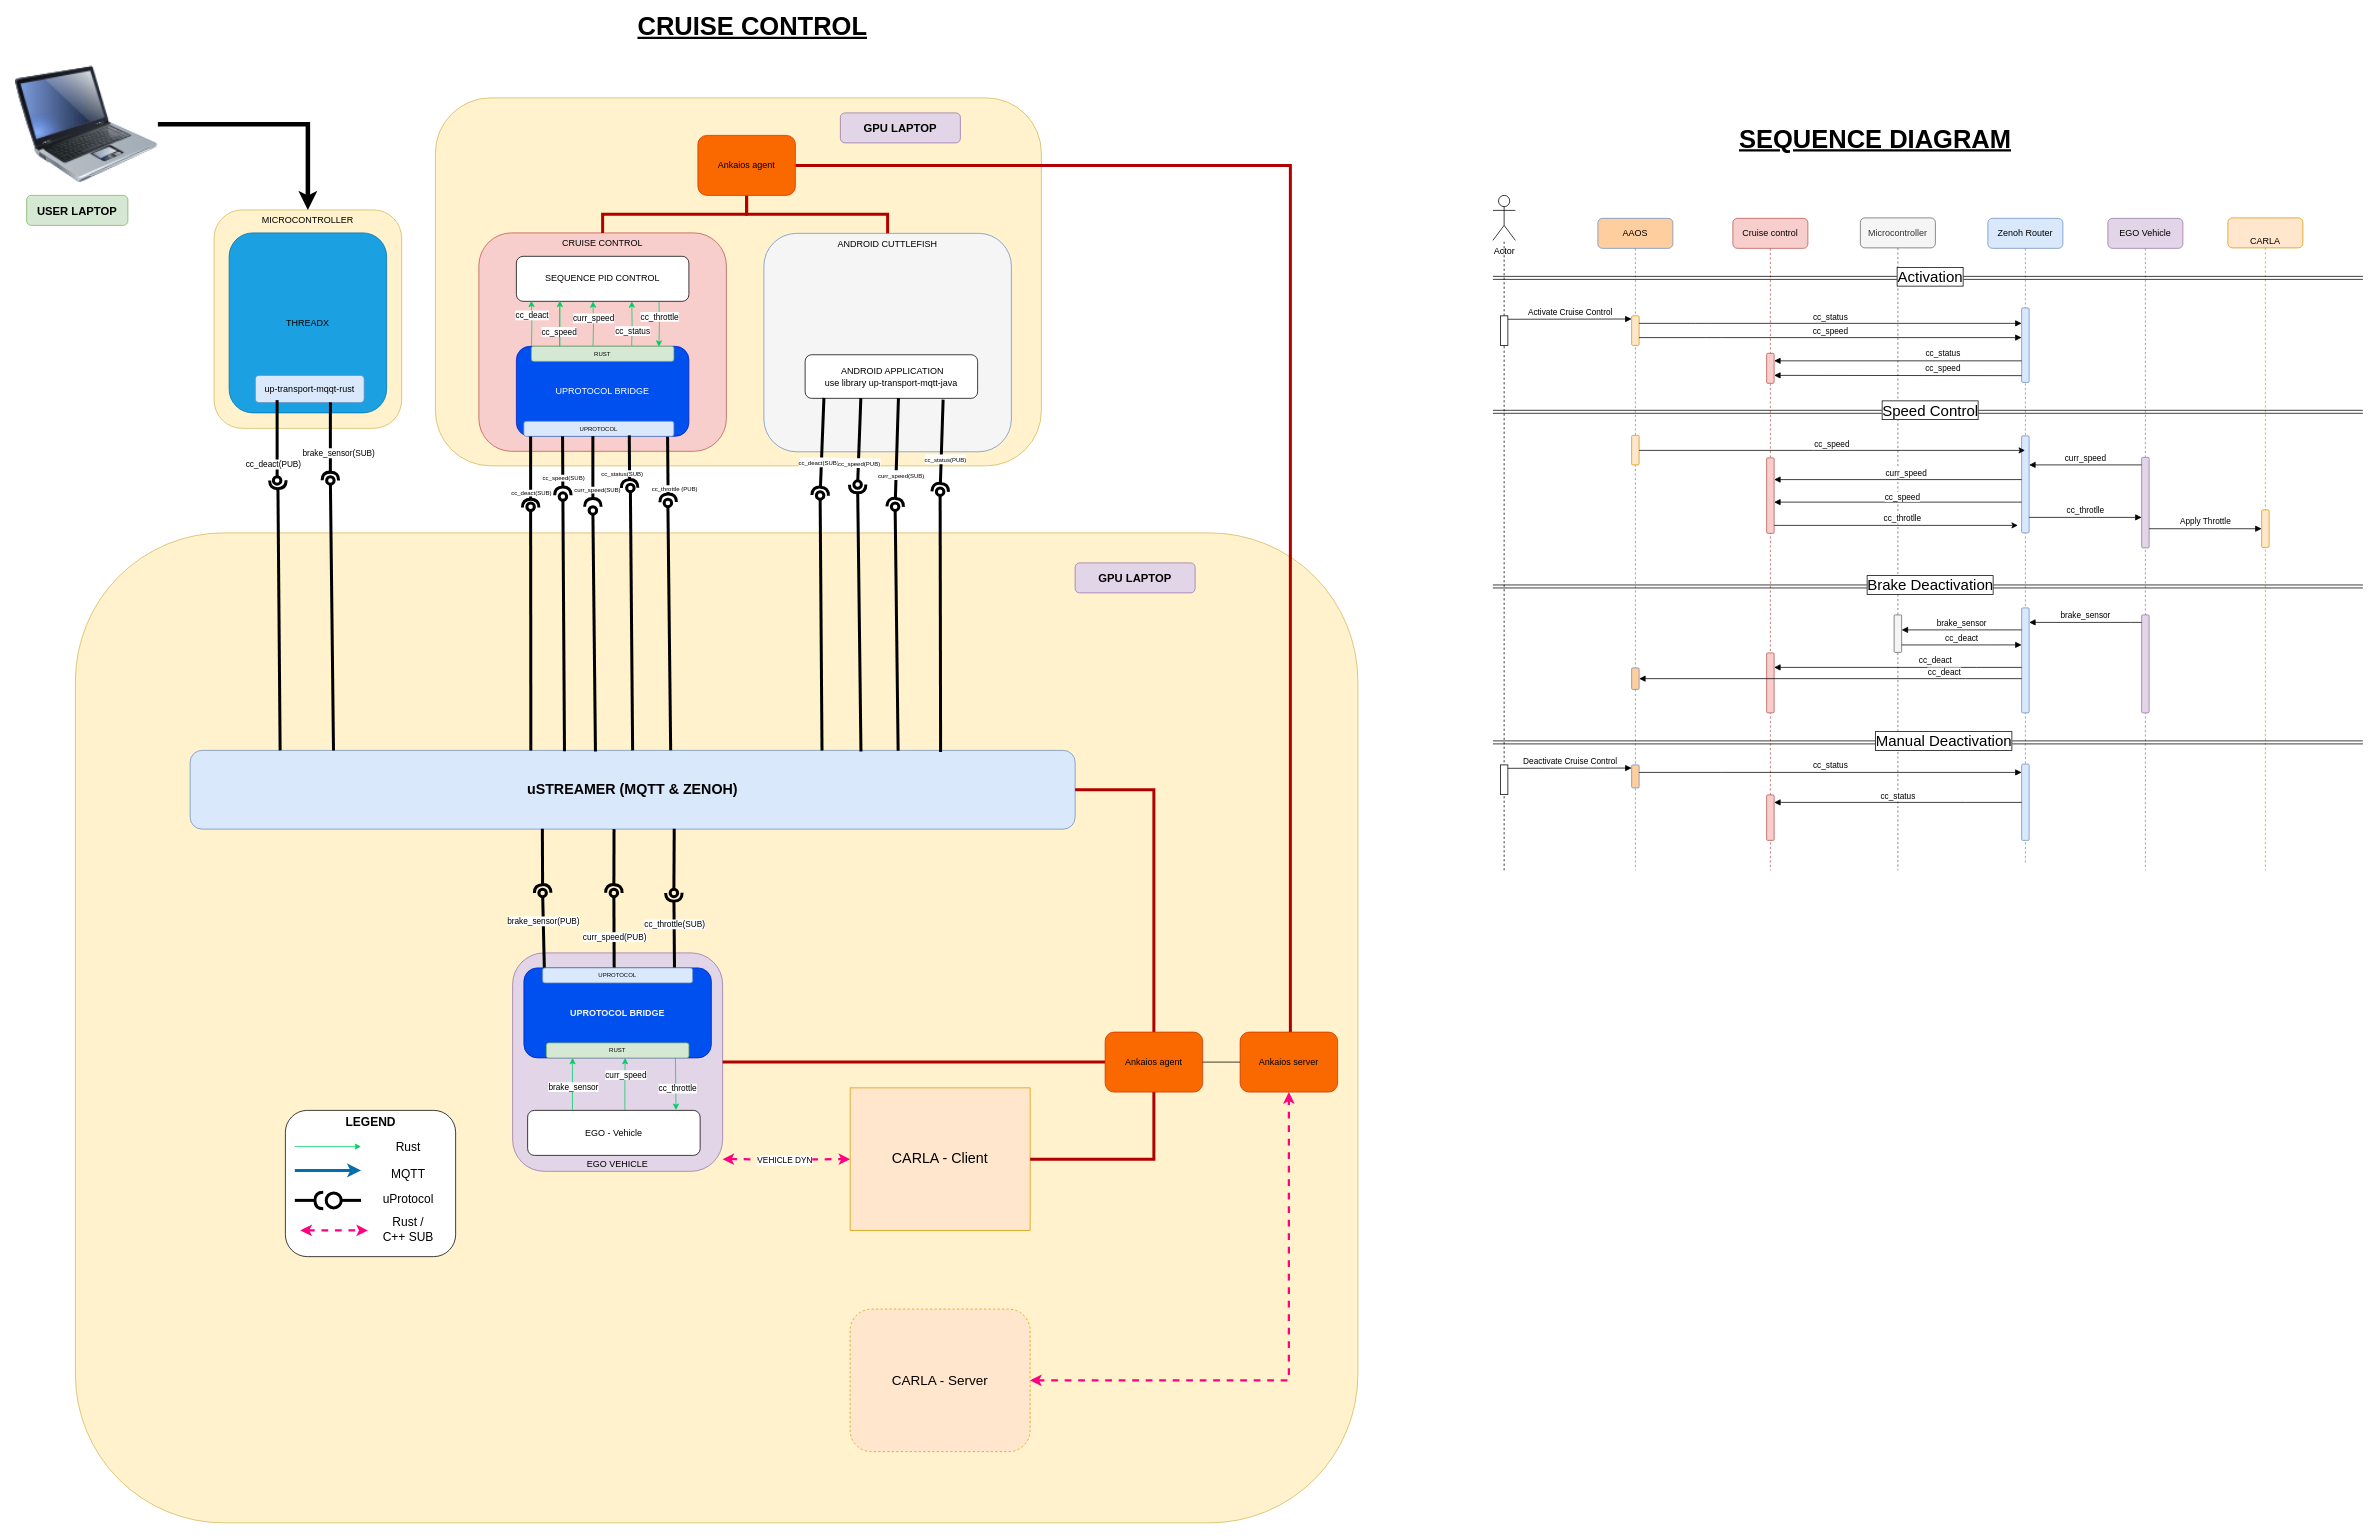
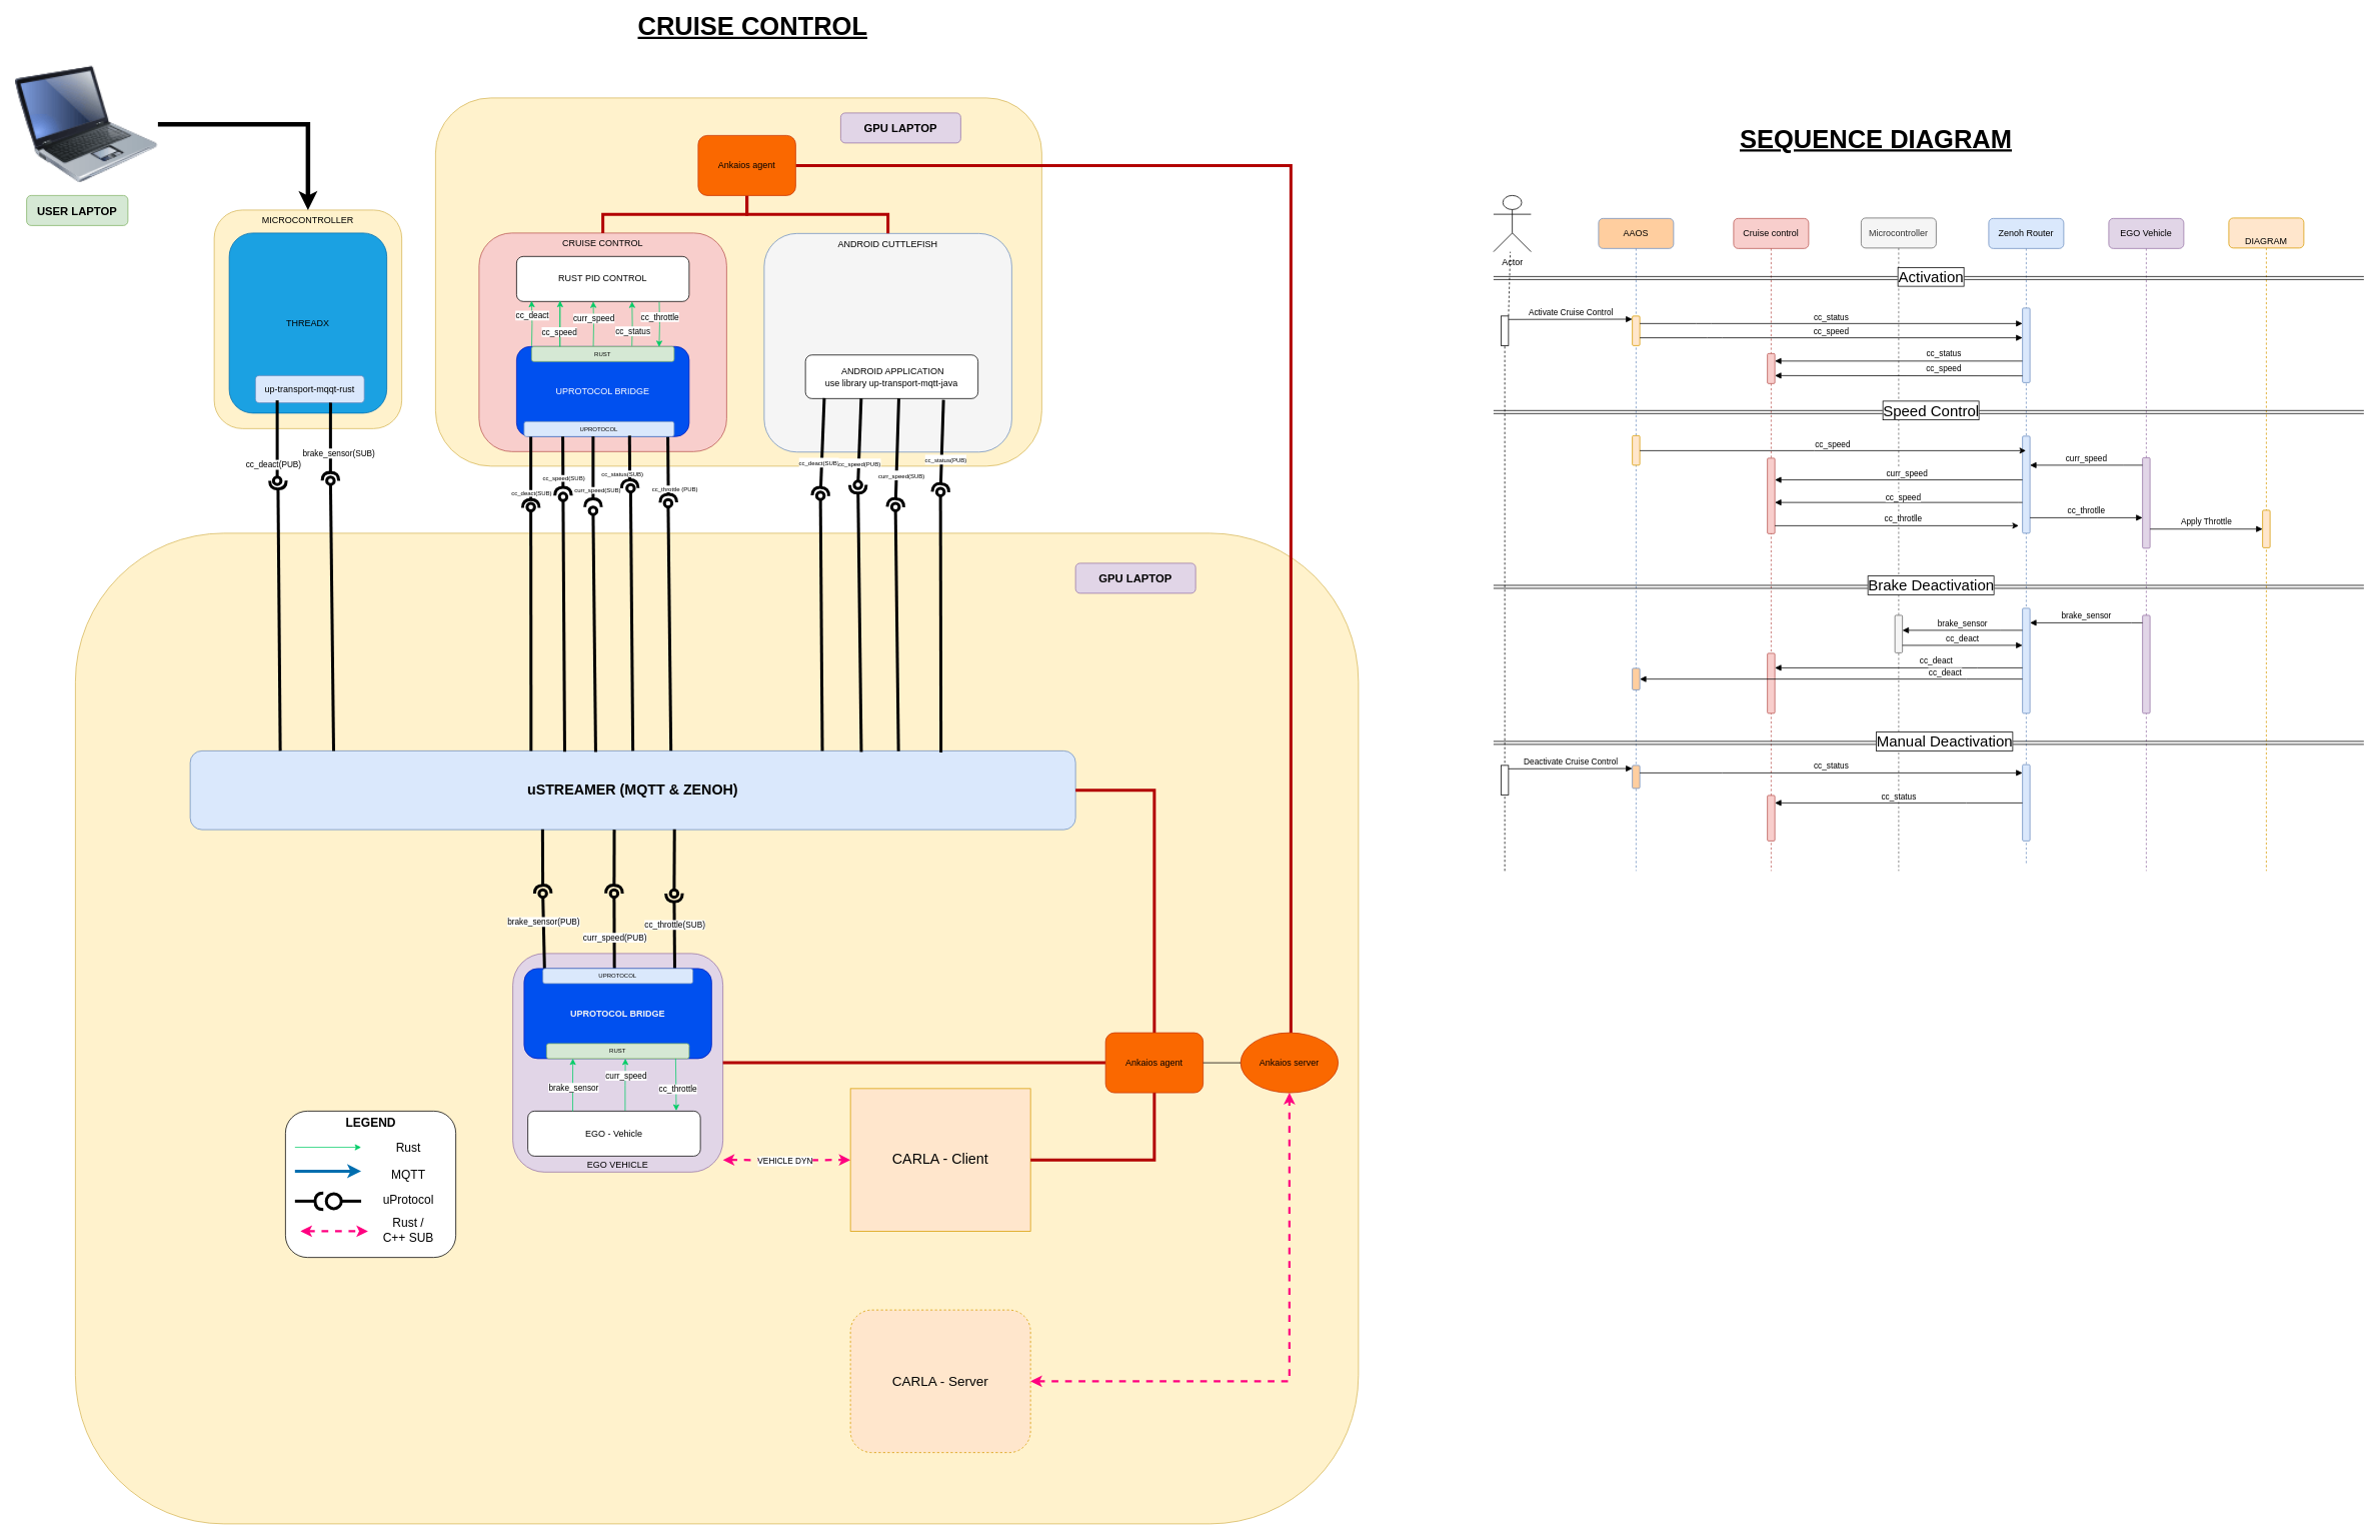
- <mxCell id="17" value="Actor" style="shape=umlActor;verticalLabelPosition=bottom;verticalAlign=top;html=1;" parent="1" vertex="1"><mxGeometry x="1990" y="260" width="30" height="60" as="geometry" /></mxCell>
+ <mxCell id="17" value="Actor" style="shape=umlActor;verticalLabelPosition=bottom;verticalAlign=top;html=1;" parent="1" vertex="1"><mxGeometry x="1990" y="260" width="50" height="75" as="geometry" /></mxCell>
- <mxCell id="28" value="CARLA" style="shape=umlLifeline;perimeter=lifelinePerimeter;whiteSpace=wrap;html=1;container=0;dropTarget=0;collapsible=0;recursiveResize=0;outlineConnect=0;portConstraint=eastwest;newEdgeStyle={&quot;edgeStyle&quot;:&quot;elbowEdgeStyle&quot;,&quot;elbow&quot;:&quot;vertical&quot;,&quot;curved&quot;:0,&quot;rounded&quot;:0};rounded=1;strokeColor=#d79b00;align=center;verticalAlign=bottom;fontFamily=Helvetica;fontSize=12;fontColor=default;fillColor=#ffe6cc;" parent="1" vertex="1"><mxGeometry x="2970" y="290" width="100" height="870" as="geometry" /></mxCell>
+ <mxCell id="28" value="DIAGRAM" style="shape=umlLifeline;perimeter=lifelinePerimeter;whiteSpace=wrap;html=1;container=0;dropTarget=0;collapsible=0;recursiveResize=0;outlineConnect=0;portConstraint=eastwest;newEdgeStyle={&quot;edgeStyle&quot;:&quot;elbowEdgeStyle&quot;,&quot;elbow&quot;:&quot;vertical&quot;,&quot;curved&quot;:0,&quot;rounded&quot;:0};rounded=1;strokeColor=#d79b00;align=center;verticalAlign=bottom;fontFamily=Helvetica;fontSize=12;fontColor=default;fillColor=#ffe6cc;" parent="1" vertex="1"><mxGeometry x="2970" y="290" width="100" height="870" as="geometry" /></mxCell>
- <mxCell id="111" value="SEQUENCE PID CONTROL" style="rounded=1;whiteSpace=wrap;html=1;" parent="1" vertex="1"><mxGeometry x="688" y="341.25" width="230" height="60" as="geometry" /></mxCell>
+ <mxCell id="111" value="RUST PID CONTROL" style="rounded=1;whiteSpace=wrap;html=1;" parent="1" vertex="1"><mxGeometry x="688" y="341.25" width="230" height="60" as="geometry" /></mxCell>
- <mxCell id="160" value="Ankaios server" style="rounded=1;whiteSpace=wrap;html=1;fillColor=#fa6800;strokeColor=#C73500;fontColor=#000000;" parent="1" vertex="1"><mxGeometry x="1653" y="1375.63" width="130" height="80" as="geometry" /></mxCell>
+ <mxCell id="160" value="Ankaios server" style="ellipse;whiteSpace=wrap;html=1;fillColor=#fa6800;strokeColor=#C73500;fontColor=#000000;" parent="1" vertex="1"><mxGeometry x="1653" y="1375.63" width="130" height="80" as="geometry" /></mxCell>
